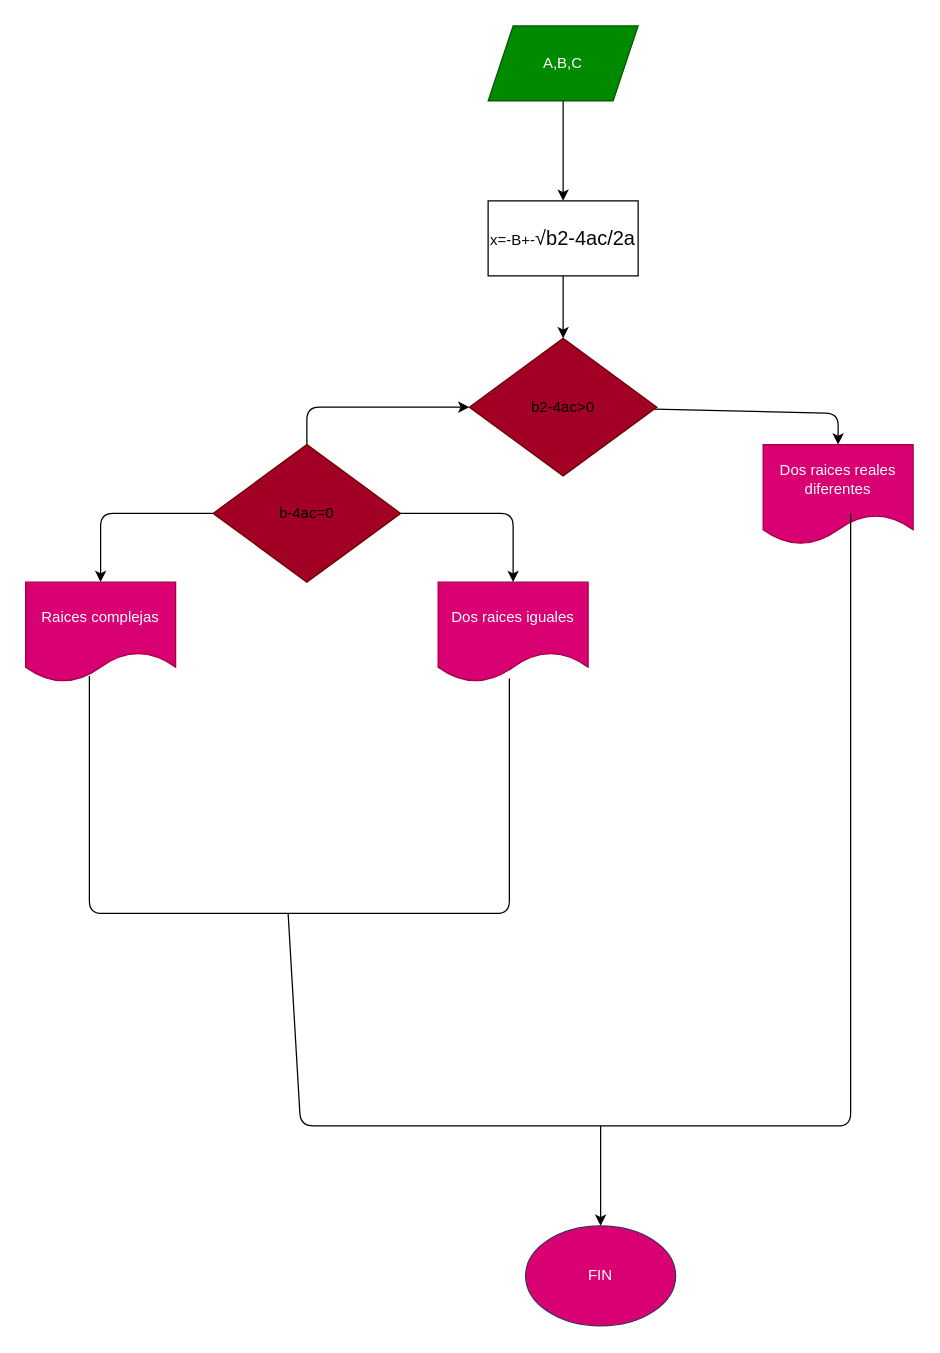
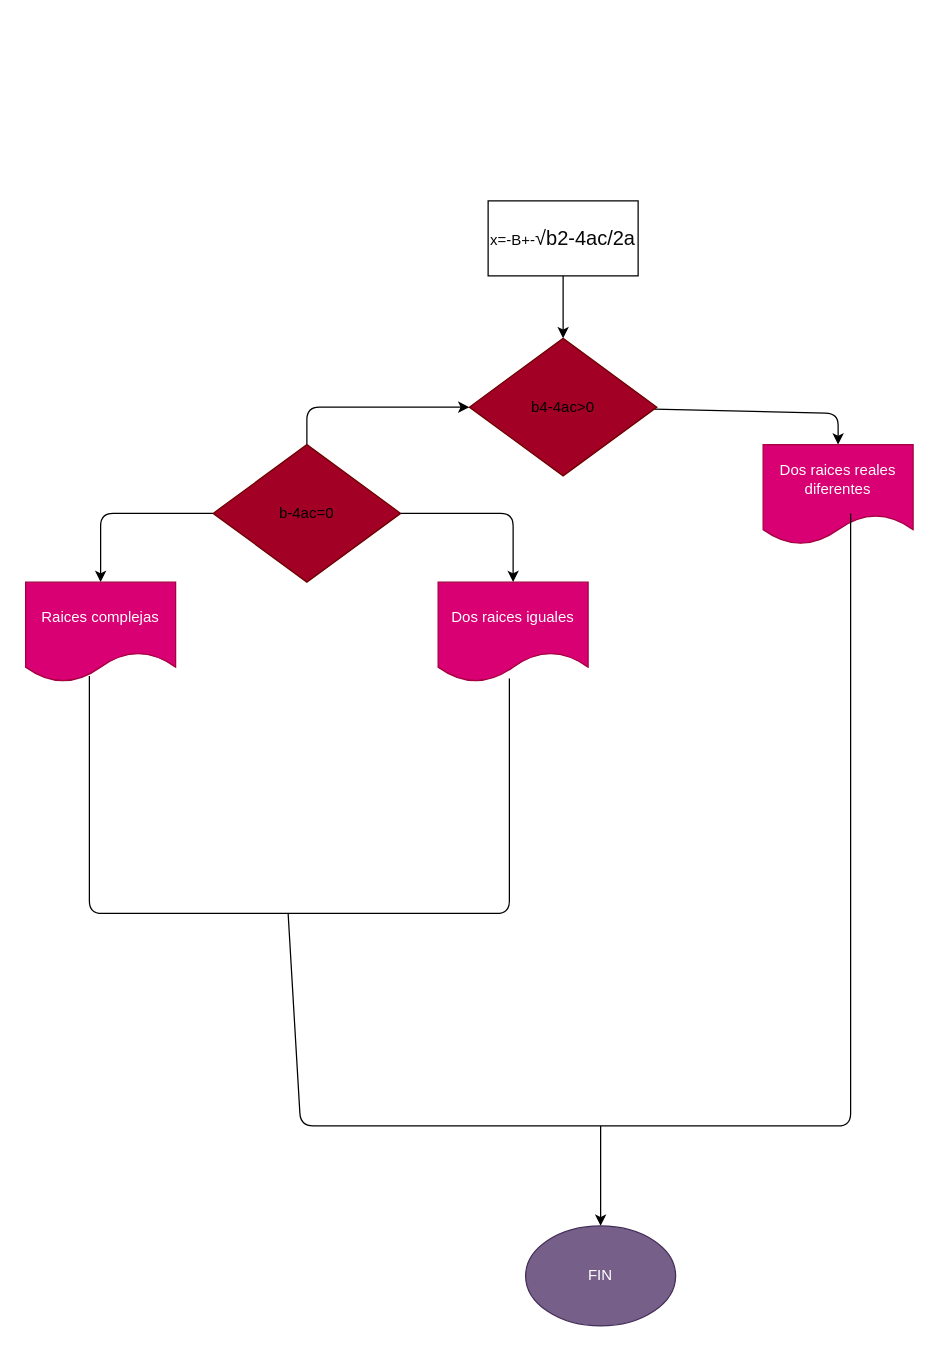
- <mxCell id="3" value="A,B,C" style="shape=parallelogram;perimeter=parallelogramPerimeter;whiteSpace=wrap;html=1;fixedSize=1;fillColor=#008a00;fontColor=#ffffff;strokeColor=#005700;" vertex="1" parent="1"><mxGeometry x="390" y="20" width="120" height="60" as="geometry" /></mxCell>
- <mxCell id="2" value="" style="edgeStyle=none;html=1;" edge="1" parent="1" source="3" target="5"><mxGeometry relative="1" as="geometry" /></mxCell>
- <mxCell id="7" value="&lt;font color=&quot;#000000&quot;&gt;b2-4ac&amp;gt;0&lt;/font&gt;" style="rhombus;whiteSpace=wrap;html=1;fillColor=#a20025;fontColor=#ffffff;strokeColor=#6F0000;" vertex="1" parent="1"><mxGeometry x="375" y="270" width="150" height="110" as="geometry" /></mxCell>
+ <mxCell id="7" value="&lt;font color=&quot;#000000&quot;&gt;b4-4ac&amp;gt;0&lt;/font&gt;" style="rhombus;whiteSpace=wrap;html=1;fillColor=#a20025;fontColor=#ffffff;strokeColor=#6F0000;" vertex="1" parent="1"><mxGeometry x="375" y="270" width="150" height="110" as="geometry" /></mxCell>
- <mxCell id="18" value="FIN" style="ellipse;whiteSpace=wrap;html=1;fontColor=#ffffff;fillColor=#d80073;strokeColor=#432D57;" vertex="1" parent="1"><mxGeometry x="420" y="980" width="120" height="80" as="geometry" /></mxCell>
+ <mxCell id="18" value="FIN" style="ellipse;whiteSpace=wrap;html=1;fontColor=#ffffff;fillColor=#76608a;strokeColor=#432D57;" vertex="1" parent="1"><mxGeometry x="420" y="980" width="120" height="80" as="geometry" /></mxCell>
